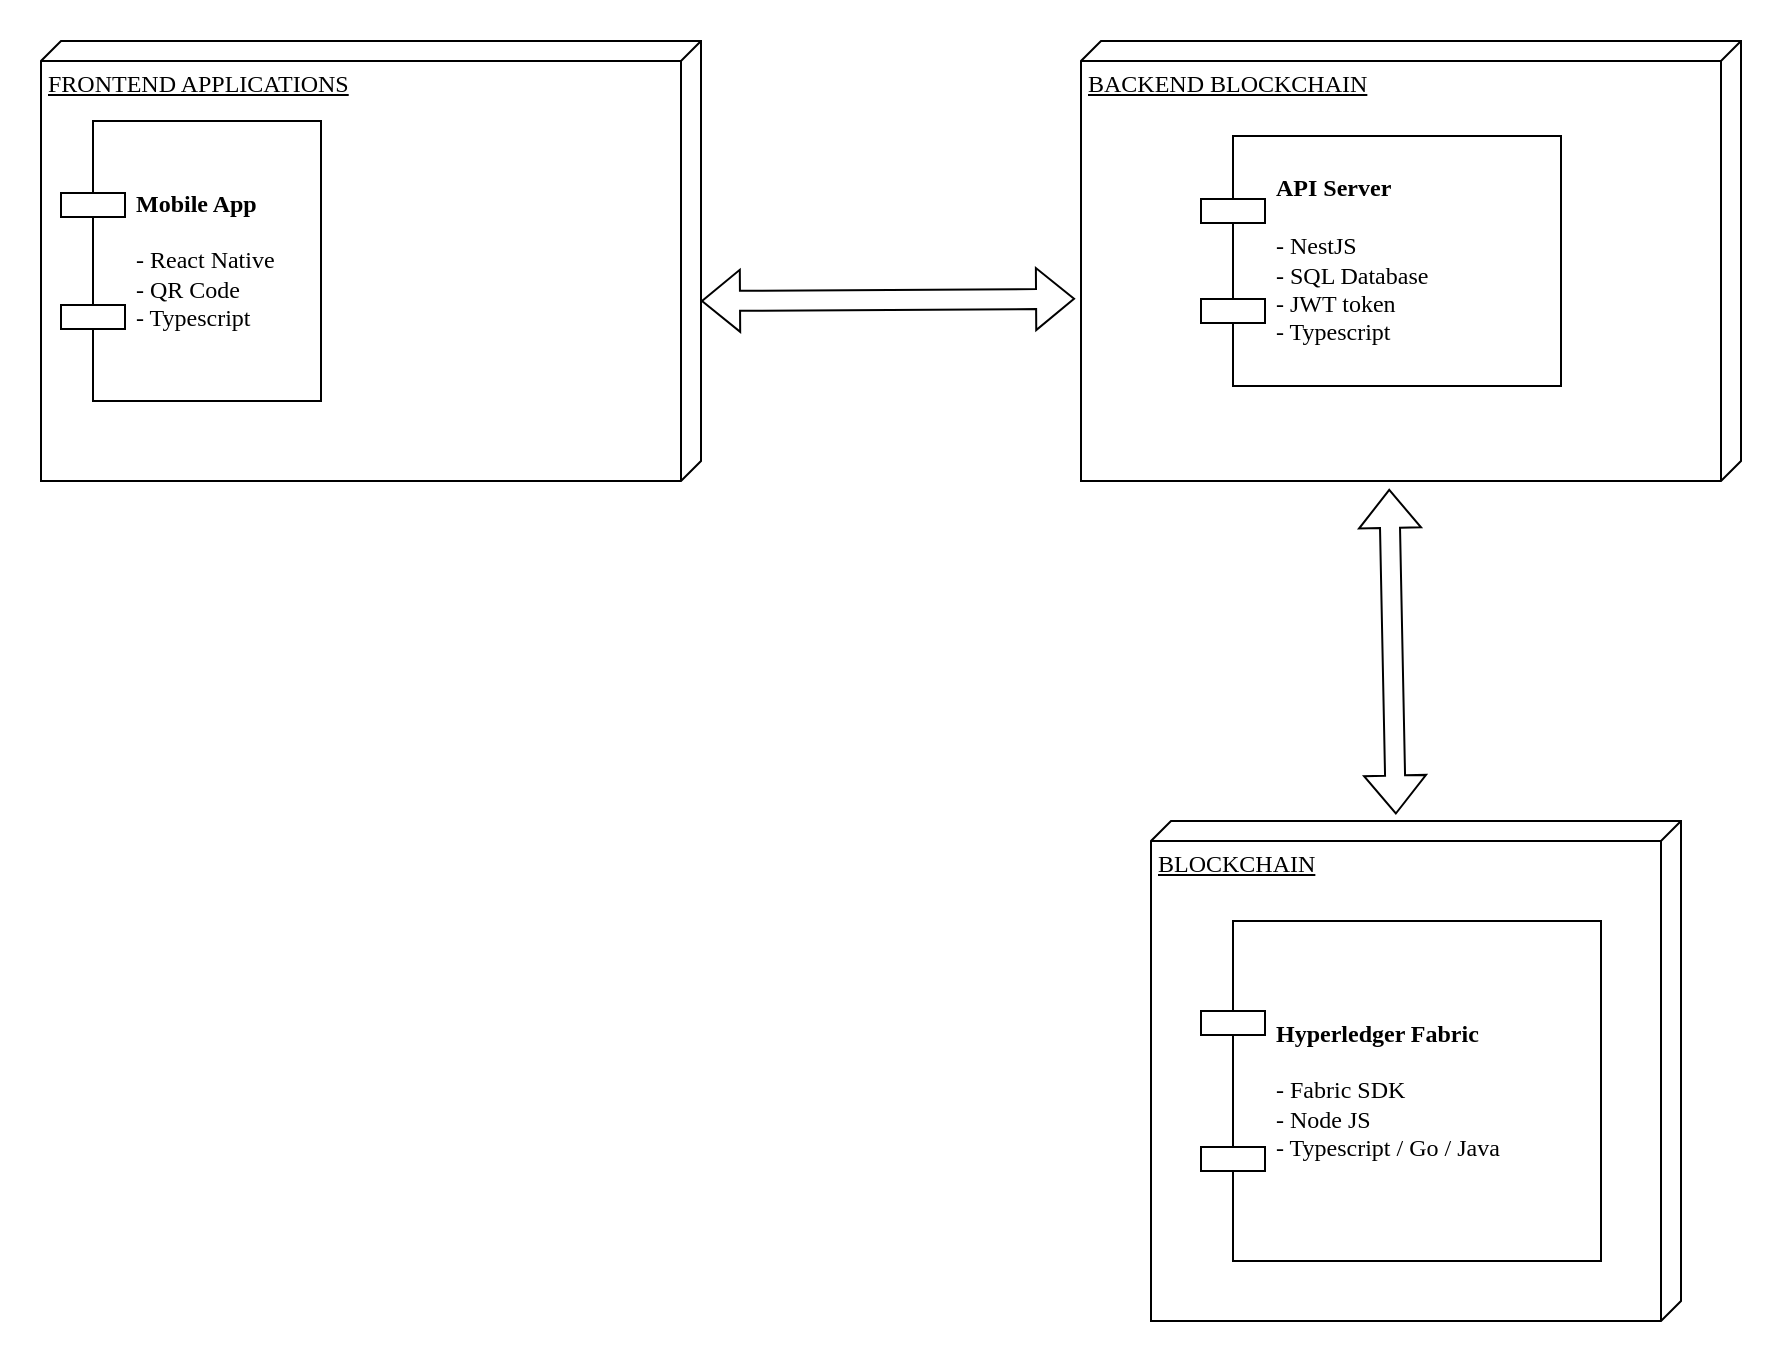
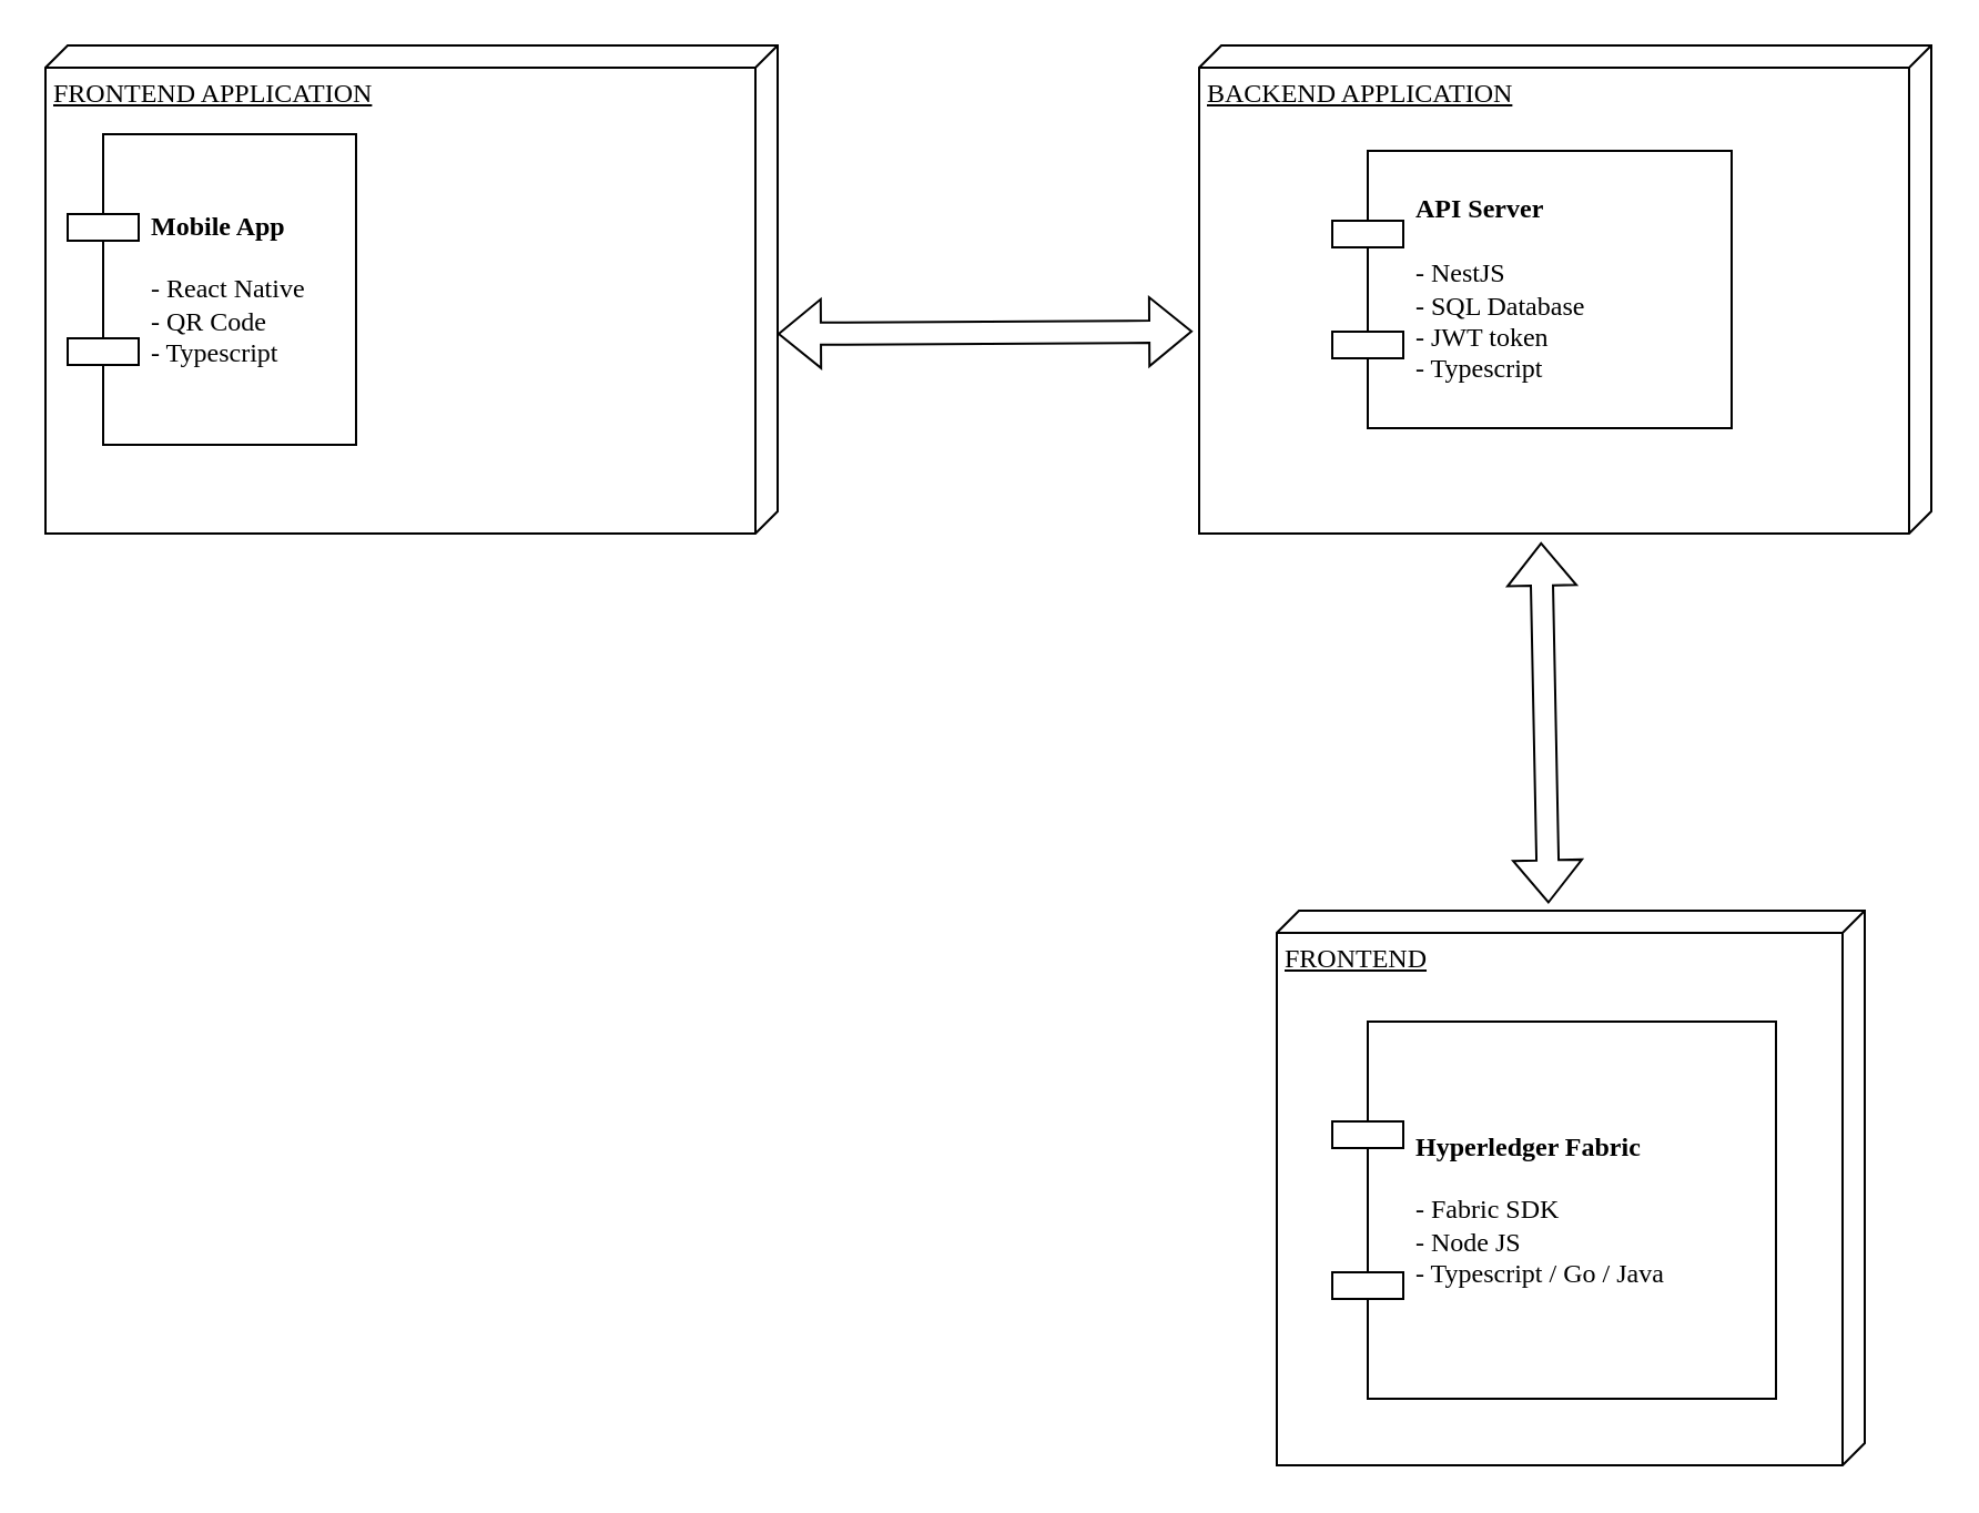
- <mxCell id="2" value="FRONTEND APPLICATIONS" style="verticalAlign=top;align=left;spacingTop=8;spacingLeft=2;spacingRight=12;shape=cube;size=10;direction=south;fontStyle=4;html=1;rounded=0;shadow=0;comic=0;labelBackgroundColor=none;strokeWidth=1;fontFamily=Verdana;fontSize=12" parent="1" vertex="1"><mxGeometry x="20" y="20" width="330" height="220" as="geometry" /></mxCell>
+ <mxCell id="2" value="FRONTEND APPLICATION" style="verticalAlign=top;align=left;spacingTop=8;spacingLeft=2;spacingRight=12;shape=cube;size=10;direction=south;fontStyle=4;html=1;rounded=0;shadow=0;comic=0;labelBackgroundColor=none;strokeWidth=1;fontFamily=Verdana;fontSize=12" parent="1" vertex="1"><mxGeometry x="20" y="20" width="330" height="220" as="geometry" /></mxCell>
- <mxCell id="3" value="BACKEND BLOCKCHAIN" style="verticalAlign=top;align=left;spacingTop=8;spacingLeft=2;spacingRight=12;shape=cube;size=10;direction=south;fontStyle=4;html=1;rounded=0;shadow=0;comic=0;labelBackgroundColor=none;strokeWidth=1;fontFamily=Verdana;fontSize=12" parent="1" vertex="1"><mxGeometry x="540" y="20" width="330" height="220" as="geometry" /></mxCell>
+ <mxCell id="3" value="BACKEND APPLICATION" style="verticalAlign=top;align=left;spacingTop=8;spacingLeft=2;spacingRight=12;shape=cube;size=10;direction=south;fontStyle=4;html=1;rounded=0;shadow=0;comic=0;labelBackgroundColor=none;strokeWidth=1;fontFamily=Verdana;fontSize=12" parent="1" vertex="1"><mxGeometry x="540" y="20" width="330" height="220" as="geometry" /></mxCell>
- <mxCell id="4" value="BLOCKCHAIN" style="verticalAlign=top;align=left;spacingTop=8;spacingLeft=2;spacingRight=12;shape=cube;size=10;direction=south;fontStyle=4;html=1;rounded=0;shadow=0;comic=0;labelBackgroundColor=none;strokeWidth=1;fontFamily=Verdana;fontSize=12" parent="1" vertex="1"><mxGeometry x="575" y="410" width="265" height="250" as="geometry" /></mxCell>
+ <mxCell id="4" value="FRONTEND" style="verticalAlign=top;align=left;spacingTop=8;spacingLeft=2;spacingRight=12;shape=cube;size=10;direction=south;fontStyle=4;html=1;rounded=0;shadow=0;comic=0;labelBackgroundColor=none;strokeWidth=1;fontFamily=Verdana;fontSize=12" parent="1" vertex="1"><mxGeometry x="575" y="410" width="265" height="250" as="geometry" /></mxCell>
